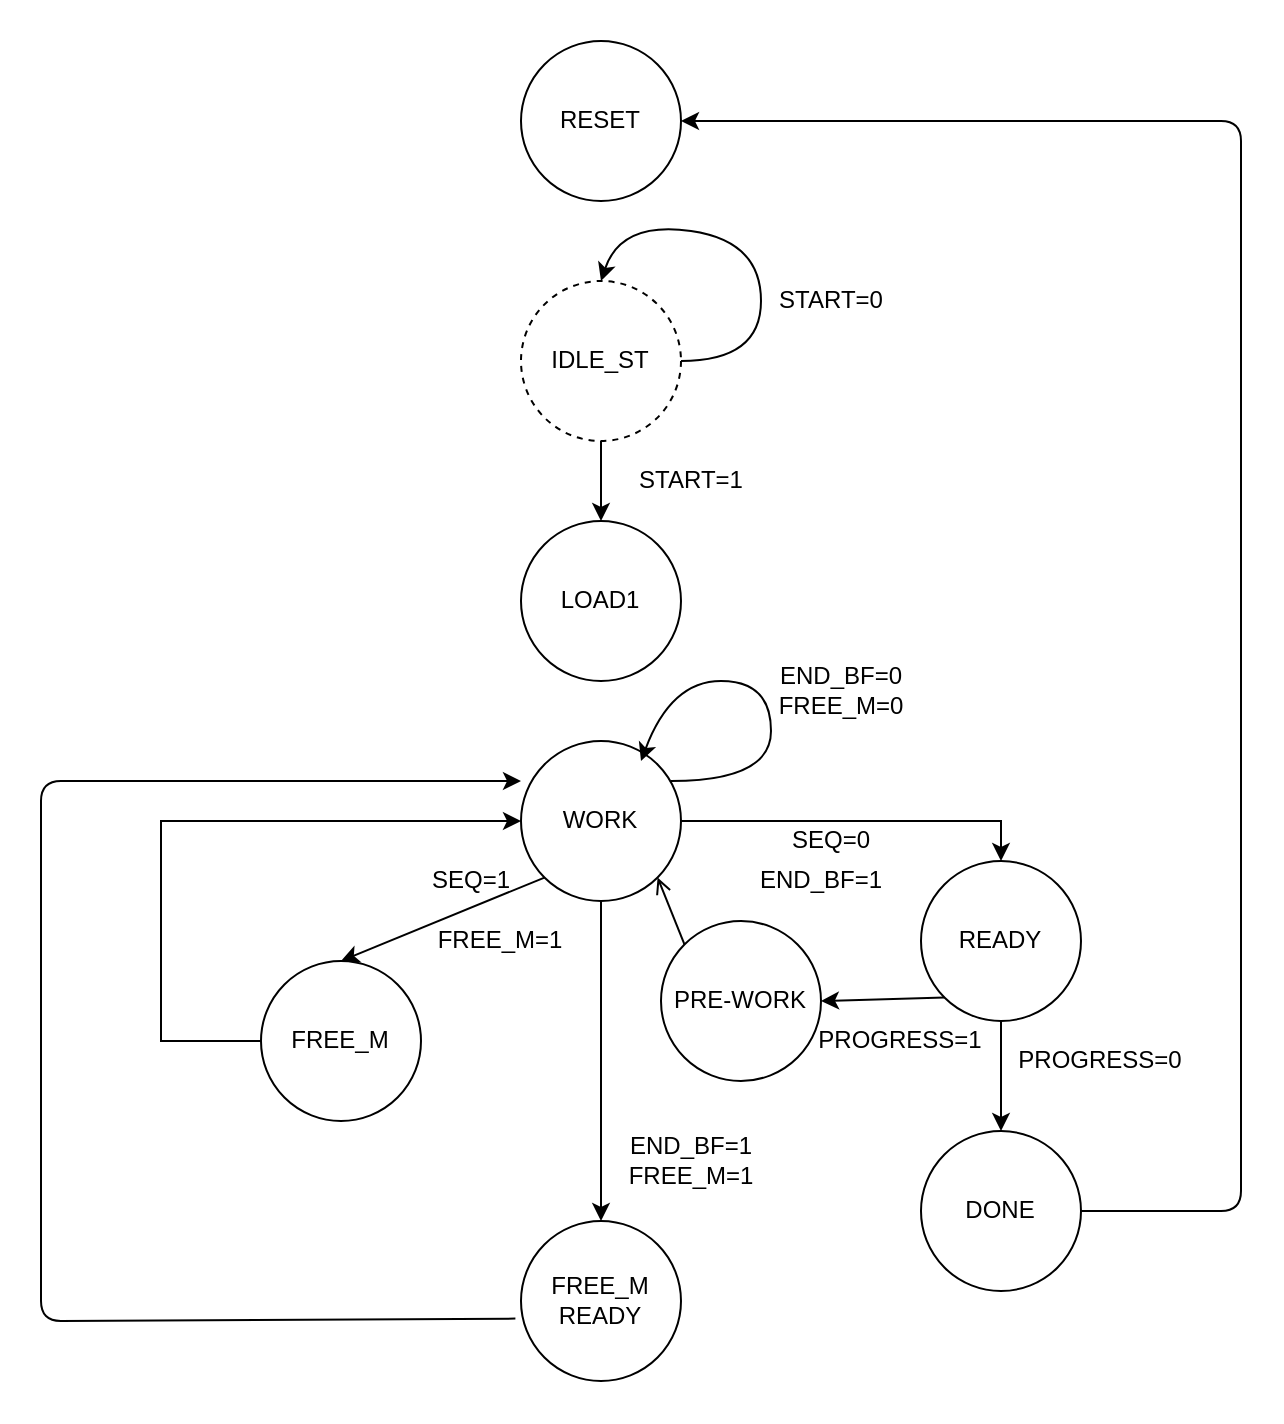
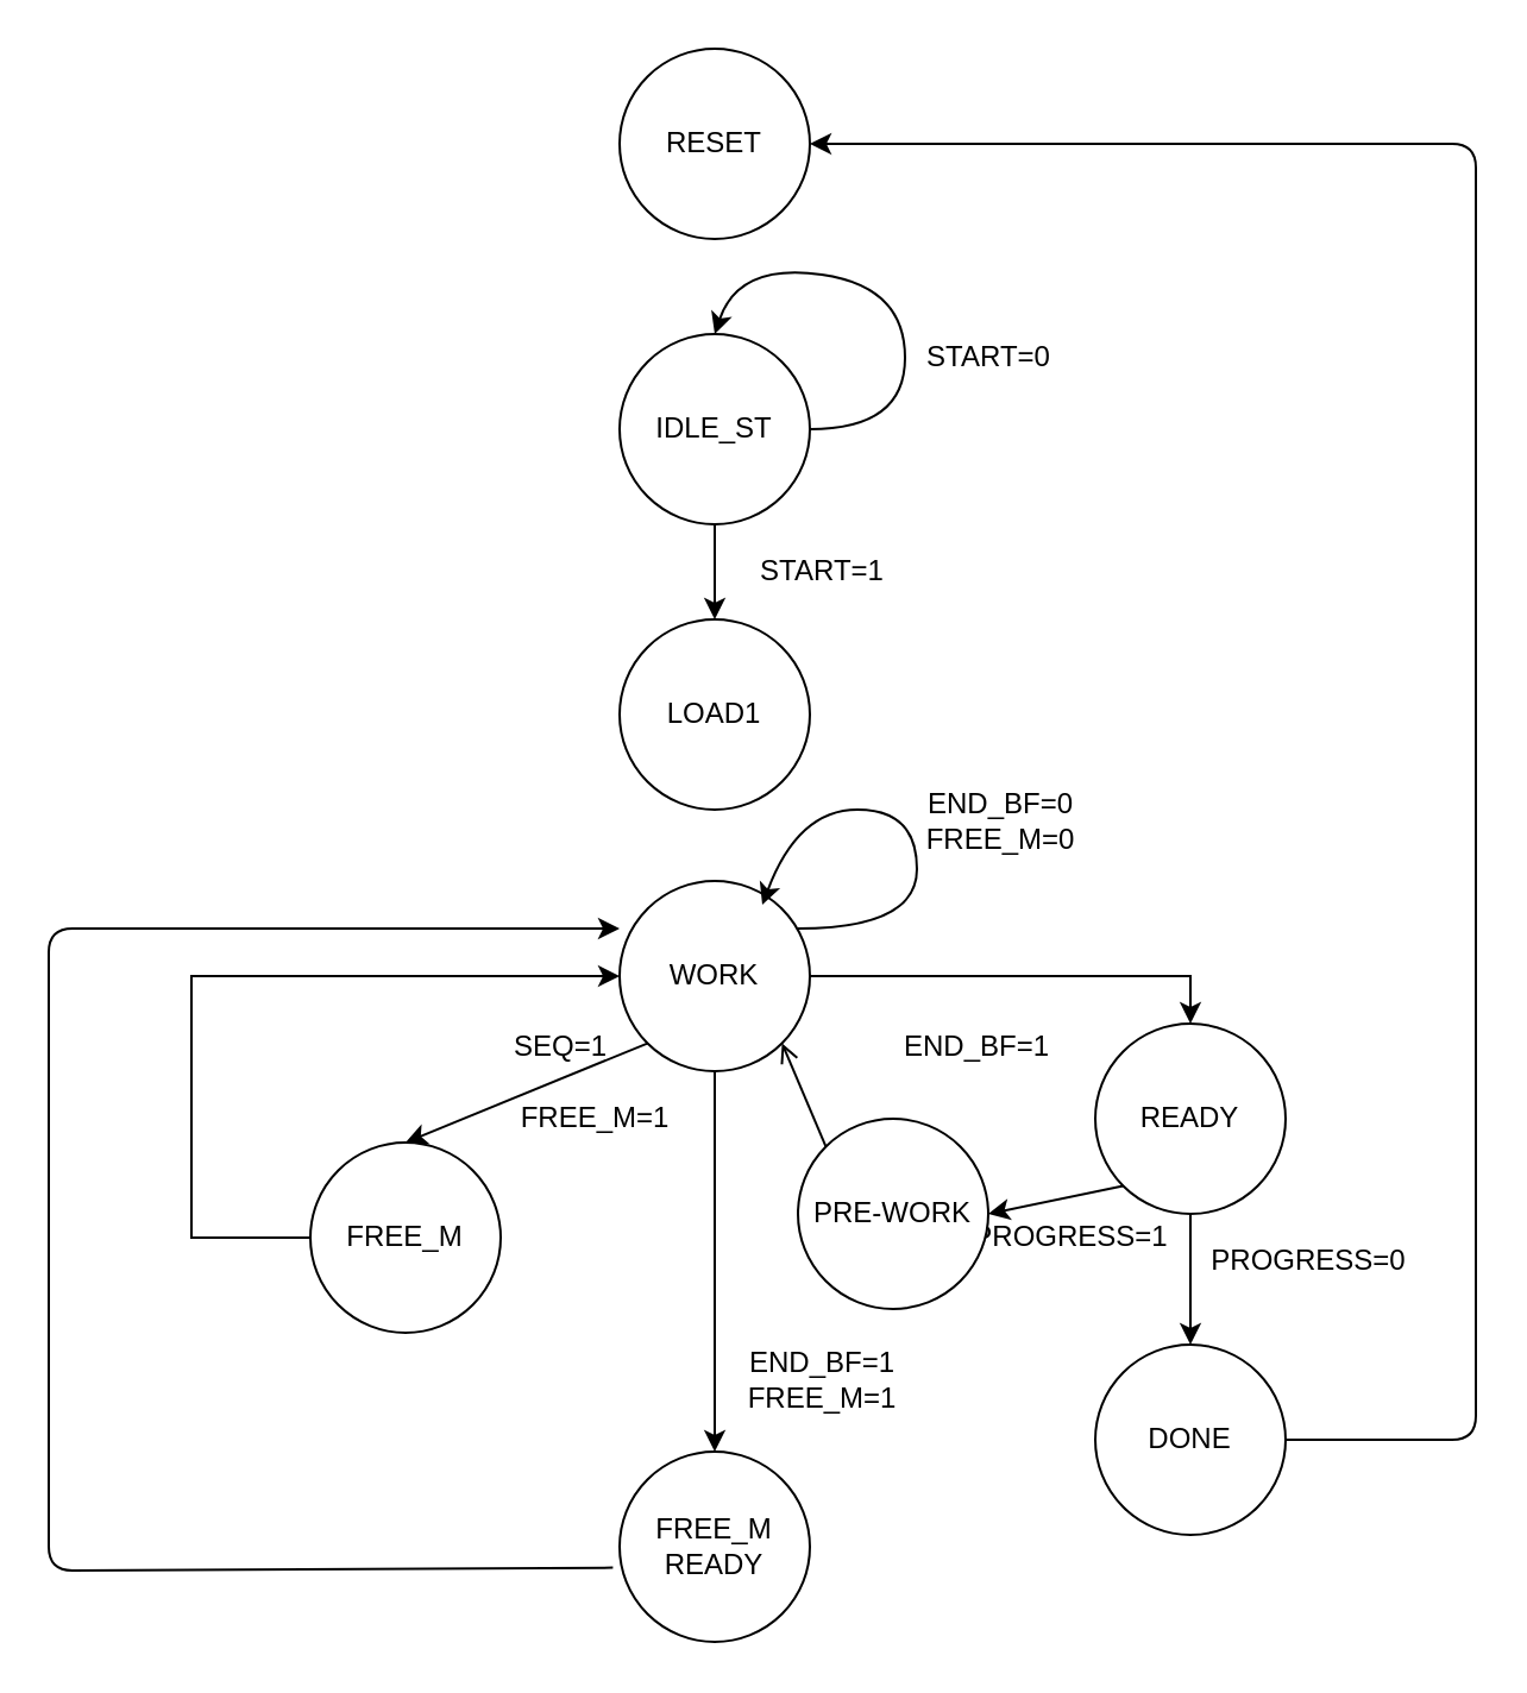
- <mxCell id="3" value="IDLE_ST" style="ellipse;whiteSpace=wrap;html=1;aspect=fixed;dashed=1;" parent="1" vertex="1"><mxGeometry x="260" y="140" width="80" height="80" as="geometry" /></mxCell>
+ <mxCell id="3" value="IDLE_ST" style="ellipse;whiteSpace=wrap;html=1;aspect=fixed;" parent="1" vertex="1"><mxGeometry x="260" y="140" width="80" height="80" as="geometry" /></mxCell>
- <mxCell id="22" value="SEQ=0" style="text;html=1;align=center;verticalAlign=middle;resizable=0;points=[];autosize=1;" parent="1" vertex="1"><mxGeometry x="390" y="410" width="50" height="20" as="geometry" /></mxCell>
- <mxCell id="32" value="PRE-WORK" style="ellipse;whiteSpace=wrap;html=1;" vertex="1" parent="1"><mxGeometry x="330" y="460" width="80" height="80" as="geometry" /></mxCell>
+ <mxCell id="32" value="PRE-WORK" style="ellipse;whiteSpace=wrap;html=1;" vertex="1" parent="1"><mxGeometry x="335" y="470" width="80" height="80" as="geometry" /></mxCell>
